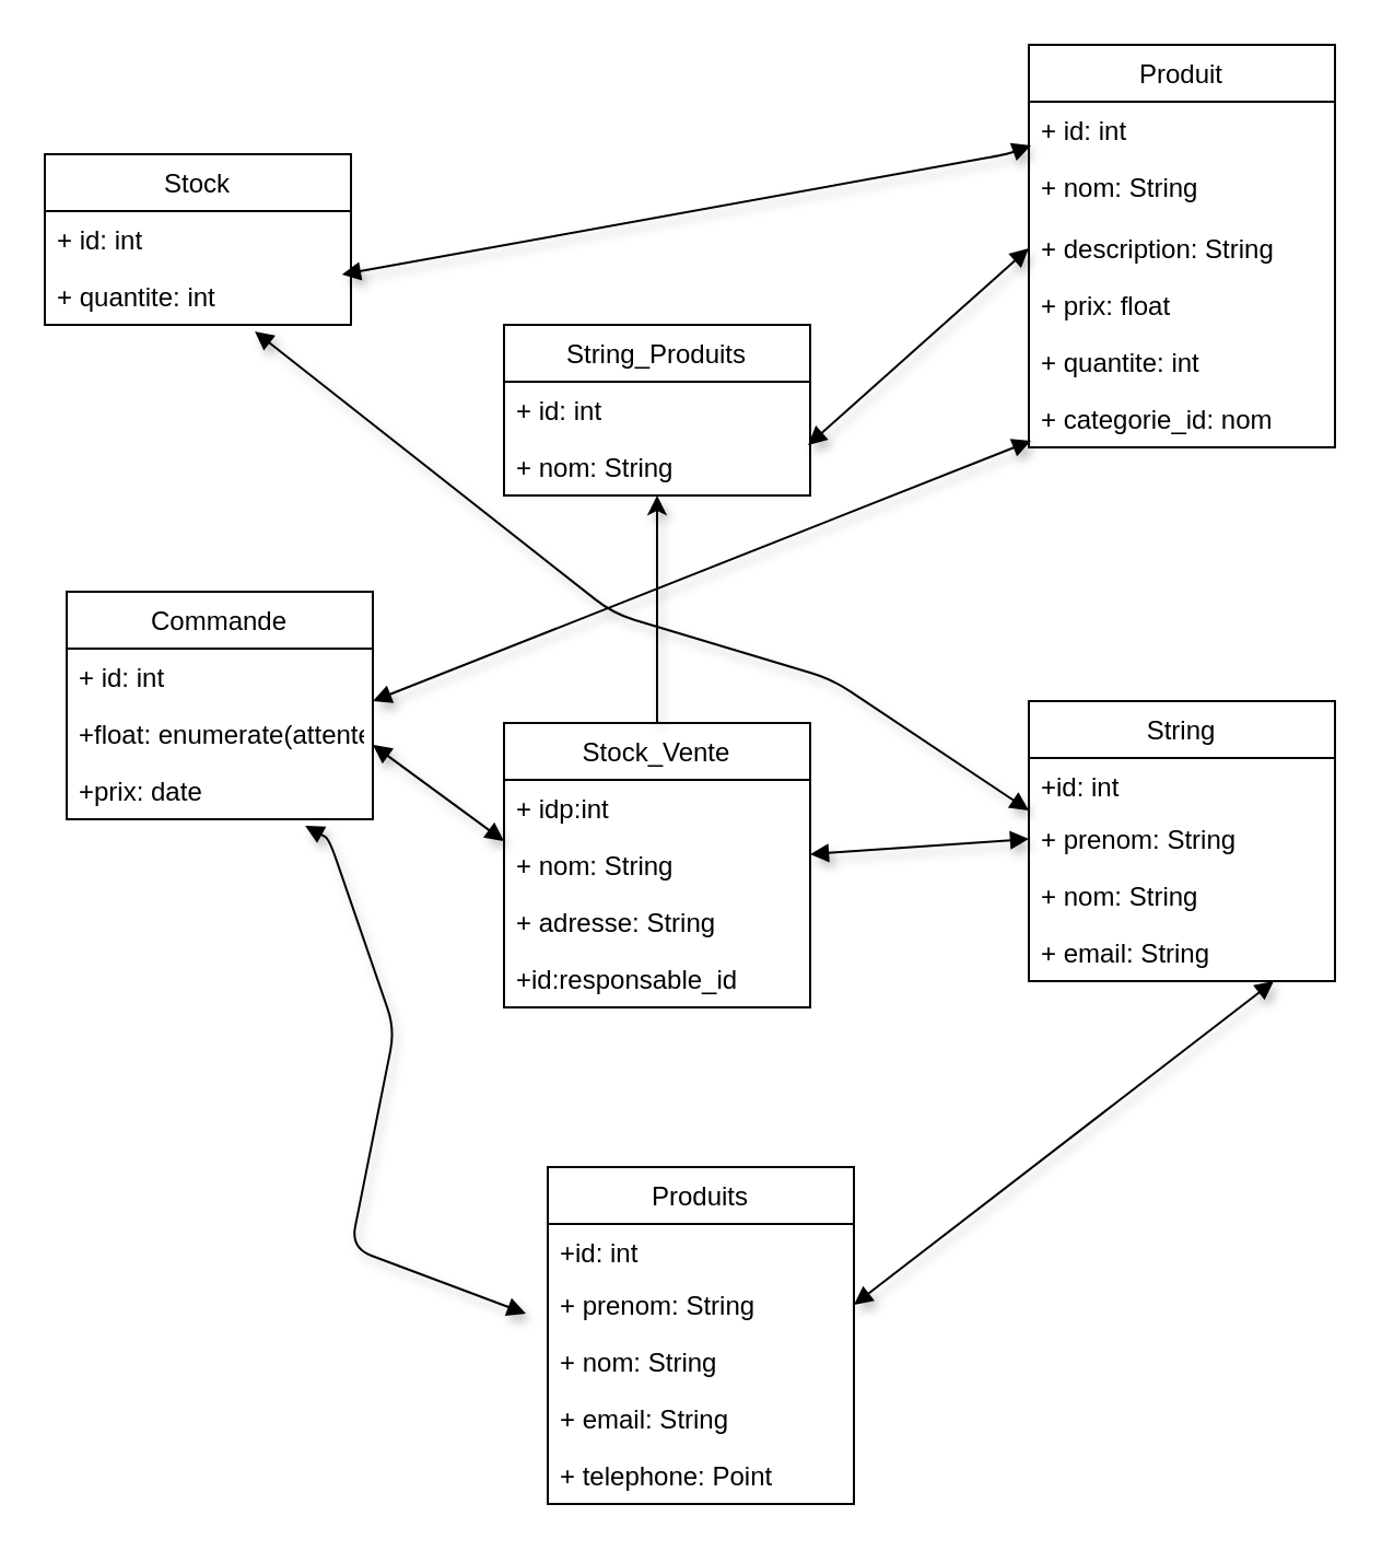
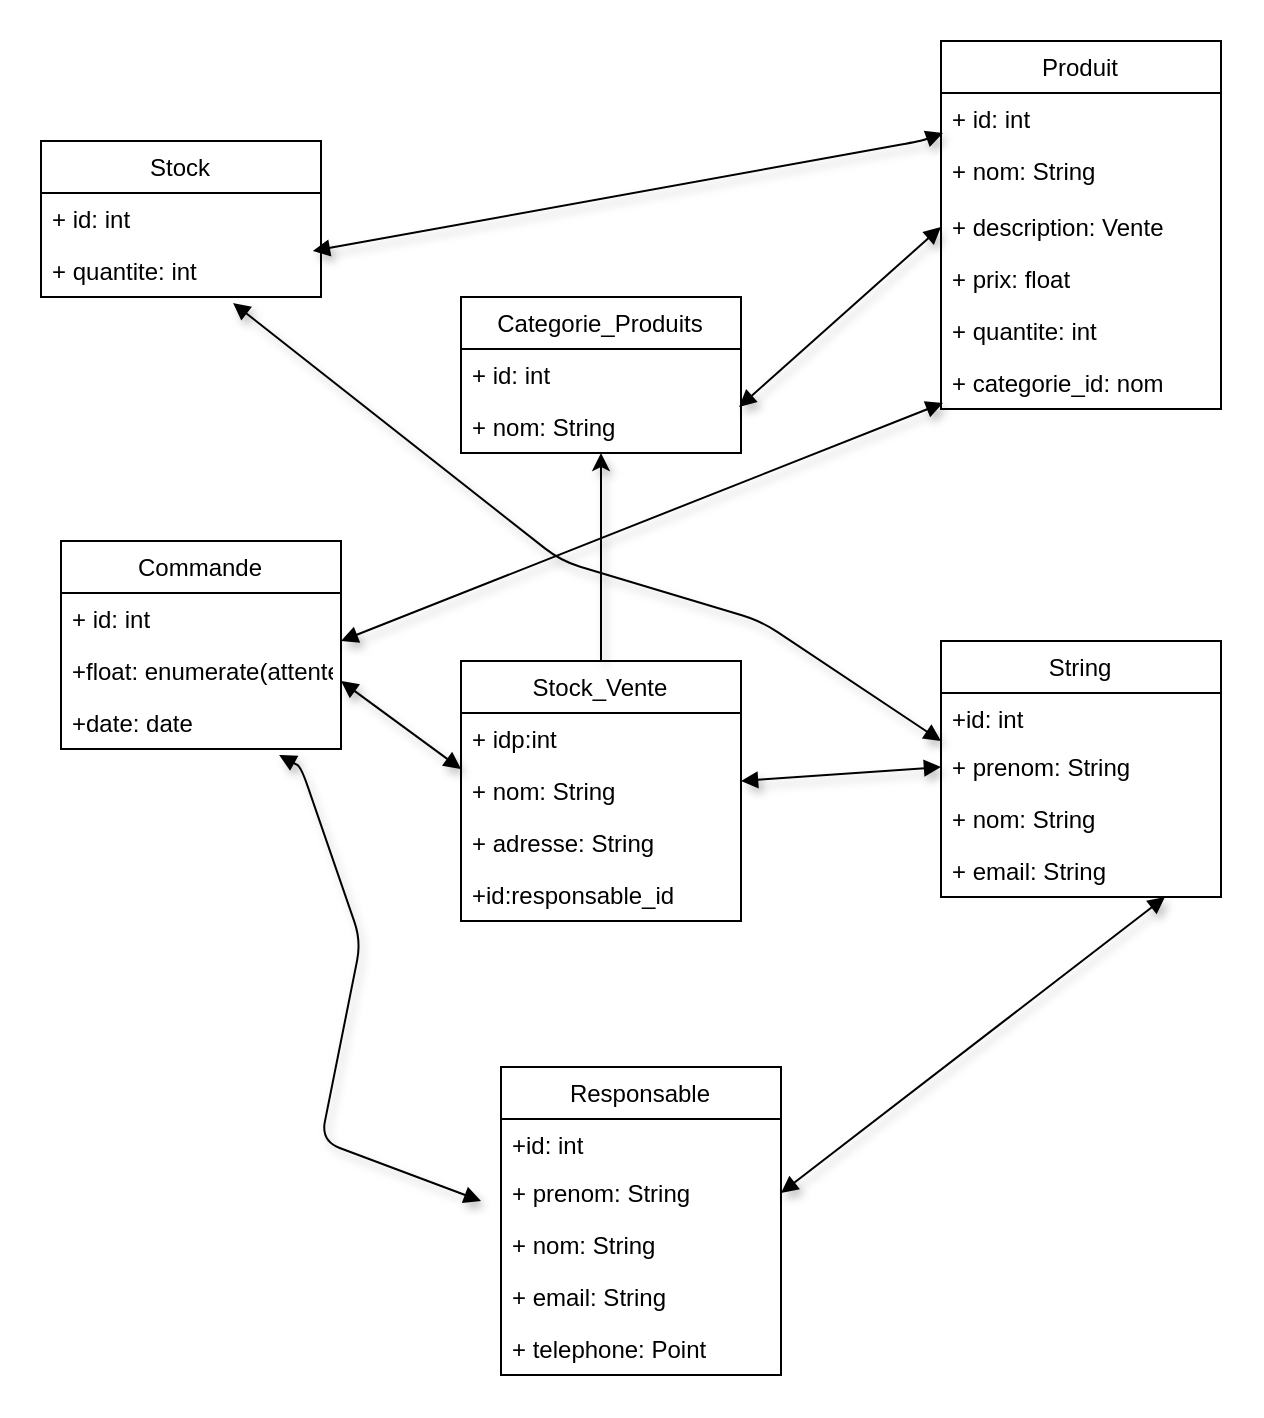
- <mxCell id="26" value="+ description: String" style="text;strokeColor=none;fillColor=none;align=left;verticalAlign=top;spacingLeft=4;spacingRight=4;overflow=hidden;rotatable=0;points=[[0,0.5],[1,0.5]];portConstraint=eastwest;" vertex="1" parent="23"><mxGeometry y="80" width="140" height="26" as="geometry" /></mxCell>
+ <mxCell id="26" value="+ description: Vente" style="text;strokeColor=none;fillColor=none;align=left;verticalAlign=top;spacingLeft=4;spacingRight=4;overflow=hidden;rotatable=0;points=[[0,0.5],[1,0.5]];portConstraint=eastwest;" vertex="1" parent="23"><mxGeometry y="80" width="140" height="26" as="geometry" /></mxCell>
- <mxCell id="20" value="String_Produits" style="swimlane;fontStyle=0;childLayout=stackLayout;horizontal=1;startSize=26;fillColor=none;horizontalStack=0;resizeParent=1;resizeParentMax=0;resizeLast=0;collapsible=1;marginBottom=0;" vertex="1" parent="1"><mxGeometry x="230" y="148" width="140" height="78" as="geometry" /></mxCell>
+ <mxCell id="20" value="Categorie_Produits" style="swimlane;fontStyle=0;childLayout=stackLayout;horizontal=1;startSize=26;fillColor=none;horizontalStack=0;resizeParent=1;resizeParentMax=0;resizeLast=0;collapsible=1;marginBottom=0;" vertex="1" parent="1"><mxGeometry x="230" y="148" width="140" height="78" as="geometry" /></mxCell>
- <mxCell id="19" value="+prix: date" style="text;strokeColor=none;fillColor=none;align=left;verticalAlign=top;spacingLeft=4;spacingRight=4;overflow=hidden;rotatable=0;points=[[0,0.5],[1,0.5]];portConstraint=eastwest;" vertex="1" parent="16"><mxGeometry y="78" width="140" height="26" as="geometry" /></mxCell>
+ <mxCell id="19" value="+date: date" style="text;strokeColor=none;fillColor=none;align=left;verticalAlign=top;spacingLeft=4;spacingRight=4;overflow=hidden;rotatable=0;points=[[0,0.5],[1,0.5]];portConstraint=eastwest;" vertex="1" parent="16"><mxGeometry y="78" width="140" height="26" as="geometry" /></mxCell>
- <mxCell id="37" value="Produits" style="swimlane;fontStyle=0;childLayout=stackLayout;horizontal=1;startSize=26;fillColor=none;horizontalStack=0;resizeParent=1;resizeParentMax=0;resizeLast=0;collapsible=1;marginBottom=0;" vertex="1" parent="1"><mxGeometry x="250" y="533" width="140" height="154" as="geometry" /></mxCell>
+ <mxCell id="37" value="Responsable" style="swimlane;fontStyle=0;childLayout=stackLayout;horizontal=1;startSize=26;fillColor=none;horizontalStack=0;resizeParent=1;resizeParentMax=0;resizeLast=0;collapsible=1;marginBottom=0;" vertex="1" parent="1"><mxGeometry x="250" y="533" width="140" height="154" as="geometry" /></mxCell>
